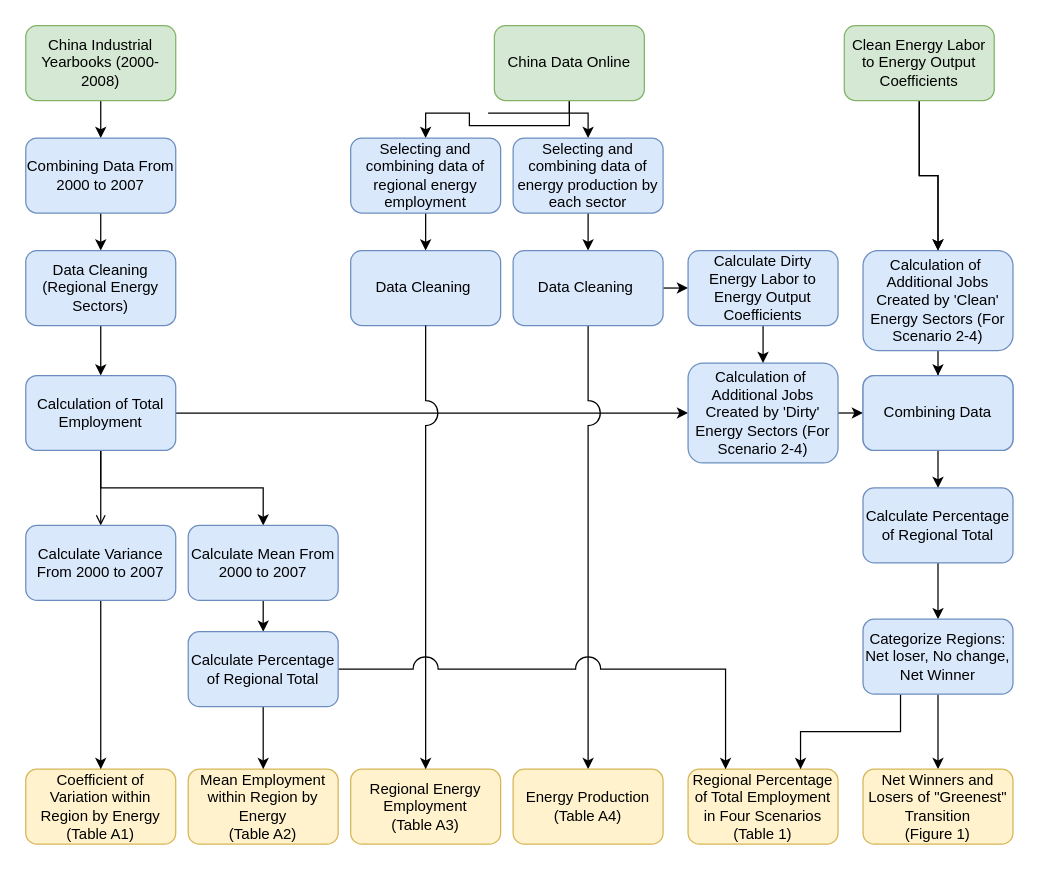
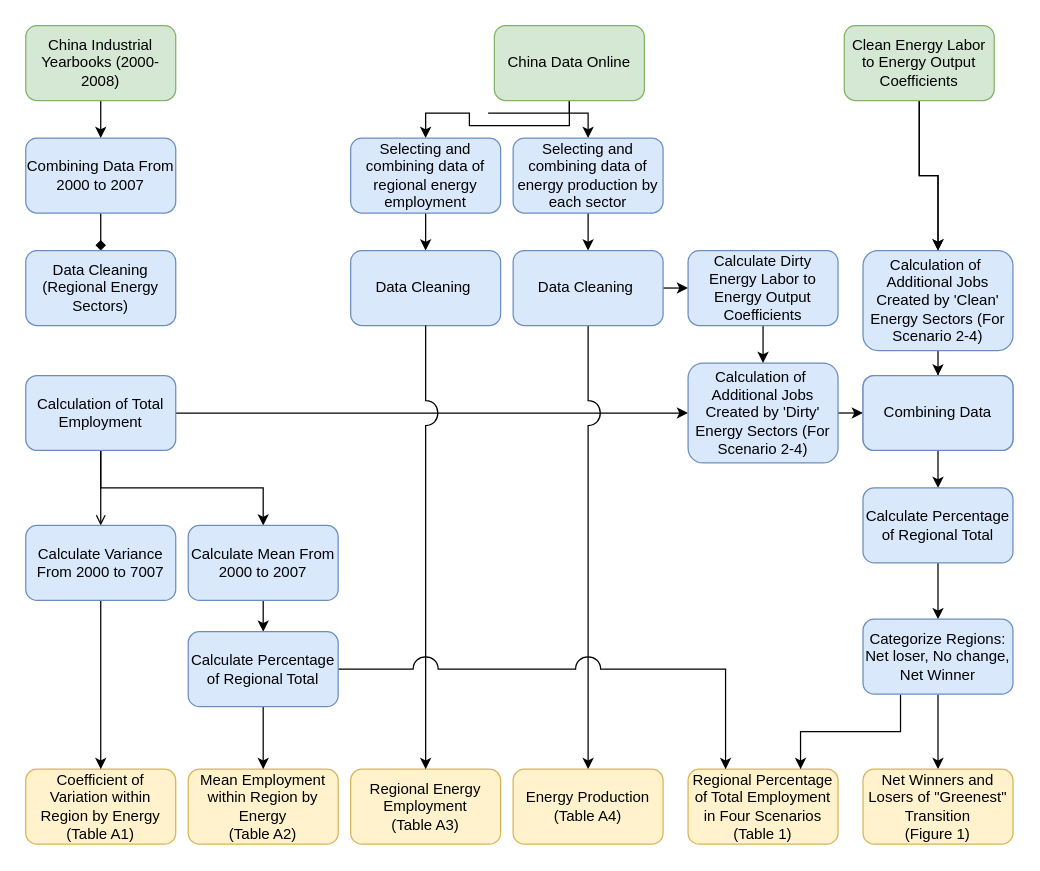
- <mxCell id="6" style="edgeStyle=orthogonalEdgeStyle;rounded=0;orthogonalLoop=1;jettySize=auto;html=1;exitX=0.5;exitY=1;exitDx=0;exitDy=0;" edge="1" parent="1" source="7" target="9"><mxGeometry relative="1" as="geometry" /></mxCell>
+ <mxCell id="6" style="edgeStyle=orthogonalEdgeStyle;rounded=0;orthogonalLoop=1;jettySize=auto;html=1;exitX=0.5;exitY=1;exitDx=0;exitDy=0;endArrow=diamond;" edge="1" parent="1" source="7" target="9"><mxGeometry relative="1" as="geometry" /></mxCell>
- <mxCell id="8" style="edgeStyle=orthogonalEdgeStyle;rounded=0;orthogonalLoop=1;jettySize=auto;html=1;exitX=0.5;exitY=1;exitDx=0;exitDy=0;entryX=0.5;entryY=0;entryDx=0;entryDy=0;" edge="1" parent="1" source="9" target="13"><mxGeometry relative="1" as="geometry" /></mxCell>
- <mxCell id="17" value="Calculate Variance From 2000 to 2007" style="rounded=1;whiteSpace=wrap;html=1;fillColor=#dae8fc;strokeColor=#6c8ebf;" vertex="1" parent="1"><mxGeometry x="20" y="420" width="120" height="60" as="geometry" /></mxCell>
+ <mxCell id="17" value="Calculate Variance From 2000 to 7007" style="rounded=1;whiteSpace=wrap;html=1;fillColor=#dae8fc;strokeColor=#6c8ebf;" vertex="1" parent="1"><mxGeometry x="20" y="420" width="120" height="60" as="geometry" /></mxCell>
